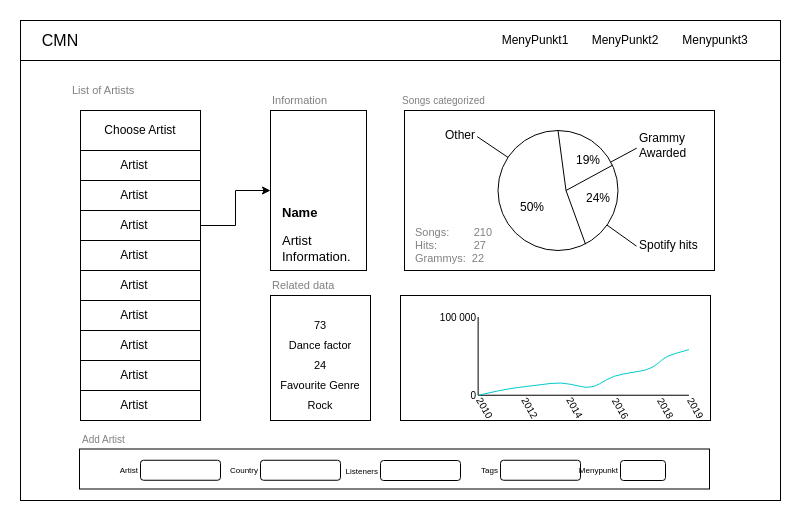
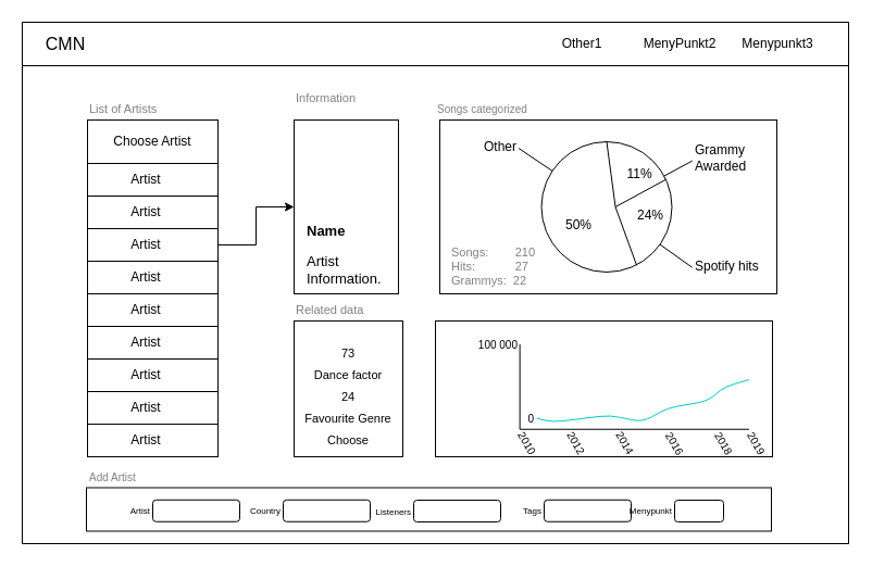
- <mxCell id="5" value="MenyPunkt1" style="text;html=1;strokeColor=none;fillColor=none;align=center;verticalAlign=middle;whiteSpace=wrap;rounded=0;" parent="1" vertex="1"><mxGeometry x="490" y="30" width="90" height="20" as="geometry" /></mxCell>
+ <mxCell id="5" value="Other1" style="text;html=1;strokeColor=none;fillColor=none;align=center;verticalAlign=middle;whiteSpace=wrap;rounded=0;" parent="1" vertex="1"><mxGeometry x="490" y="30" width="90" height="20" as="geometry" /></mxCell>
- <mxCell id="85" value="List of Artists" style="text;html=1;strokeColor=none;fillColor=none;align=left;verticalAlign=middle;whiteSpace=wrap;rounded=0;fontSize=11;fontColor=#808080;" parent="1" vertex="1"><mxGeometry x="70" y="80" width="100" height="20" as="geometry" /></mxCell>
+ <mxCell id="85" value="List of Artists" style="text;html=1;strokeColor=none;fillColor=none;align=left;verticalAlign=middle;whiteSpace=wrap;rounded=0;fontSize=11;fontColor=#808080;" parent="1" vertex="1"><mxGeometry x="80" y="90" width="100" height="20" as="geometry" /></mxCell>
- <mxCell id="8" value="Information" style="text;html=1;strokeColor=none;fillColor=none;align=left;verticalAlign=middle;whiteSpace=wrap;rounded=0;fontSize=11;fontColor=#808080;" parent="1" vertex="1"><mxGeometry x="270" y="90" width="100" height="20" as="geometry" /></mxCell>
+ <mxCell id="8" value="Information" style="text;html=1;strokeColor=none;fillColor=none;align=left;verticalAlign=middle;whiteSpace=wrap;rounded=0;fontSize=11;fontColor=#808080;" parent="1" vertex="1"><mxGeometry x="270" y="80" width="100" height="20" as="geometry" /></mxCell>
- <mxCell id="67" value="19%" style="text;html=1;strokeColor=none;fillColor=none;align=center;verticalAlign=middle;whiteSpace=wrap;rounded=0;fontSize=12;" parent="53" vertex="1"><mxGeometry x="173.5" y="22.5" width="40" height="15" as="geometry" /></mxCell>
+ <mxCell id="67" value="11%" style="text;html=1;strokeColor=none;fillColor=none;align=center;verticalAlign=middle;whiteSpace=wrap;rounded=0;fontSize=12;" parent="53" vertex="1"><mxGeometry x="173.5" y="22.5" width="40" height="15" as="geometry" /></mxCell>
- <mxCell id="82" value="0" style="text;html=1;strokeColor=none;fillColor=none;align=right;verticalAlign=middle;whiteSpace=wrap;rounded=0;fontSize=10;" parent="73" vertex="1"><mxGeometry x="7.528" y="78.217" width="30.112" height="13.036" as="geometry" /></mxCell>
+ <mxCell id="82" value="0" style="text;html=1;strokeColor=none;fillColor=none;align=right;verticalAlign=middle;whiteSpace=wrap;rounded=0;fontSize=10;" parent="73" vertex="1"><mxGeometry x="22.528" y="68.217" width="30.112" height="13.036" as="geometry" /></mxCell>
- <mxCell id="105" value="Rock" style="text;html=1;strokeColor=none;fillColor=none;align=center;verticalAlign=middle;whiteSpace=wrap;rounded=0;fontSize=11;fontColor=#000000;" vertex="1" parent="1"><mxGeometry x="270" y="395" width="100" height="20" as="geometry" /></mxCell>
+ <mxCell id="105" value="Choose" style="text;html=1;strokeColor=none;fillColor=none;align=center;verticalAlign=middle;whiteSpace=wrap;rounded=0;fontSize=11;fontColor=#000000;" vertex="1" parent="1"><mxGeometry x="270" y="395" width="100" height="20" as="geometry" /></mxCell>
